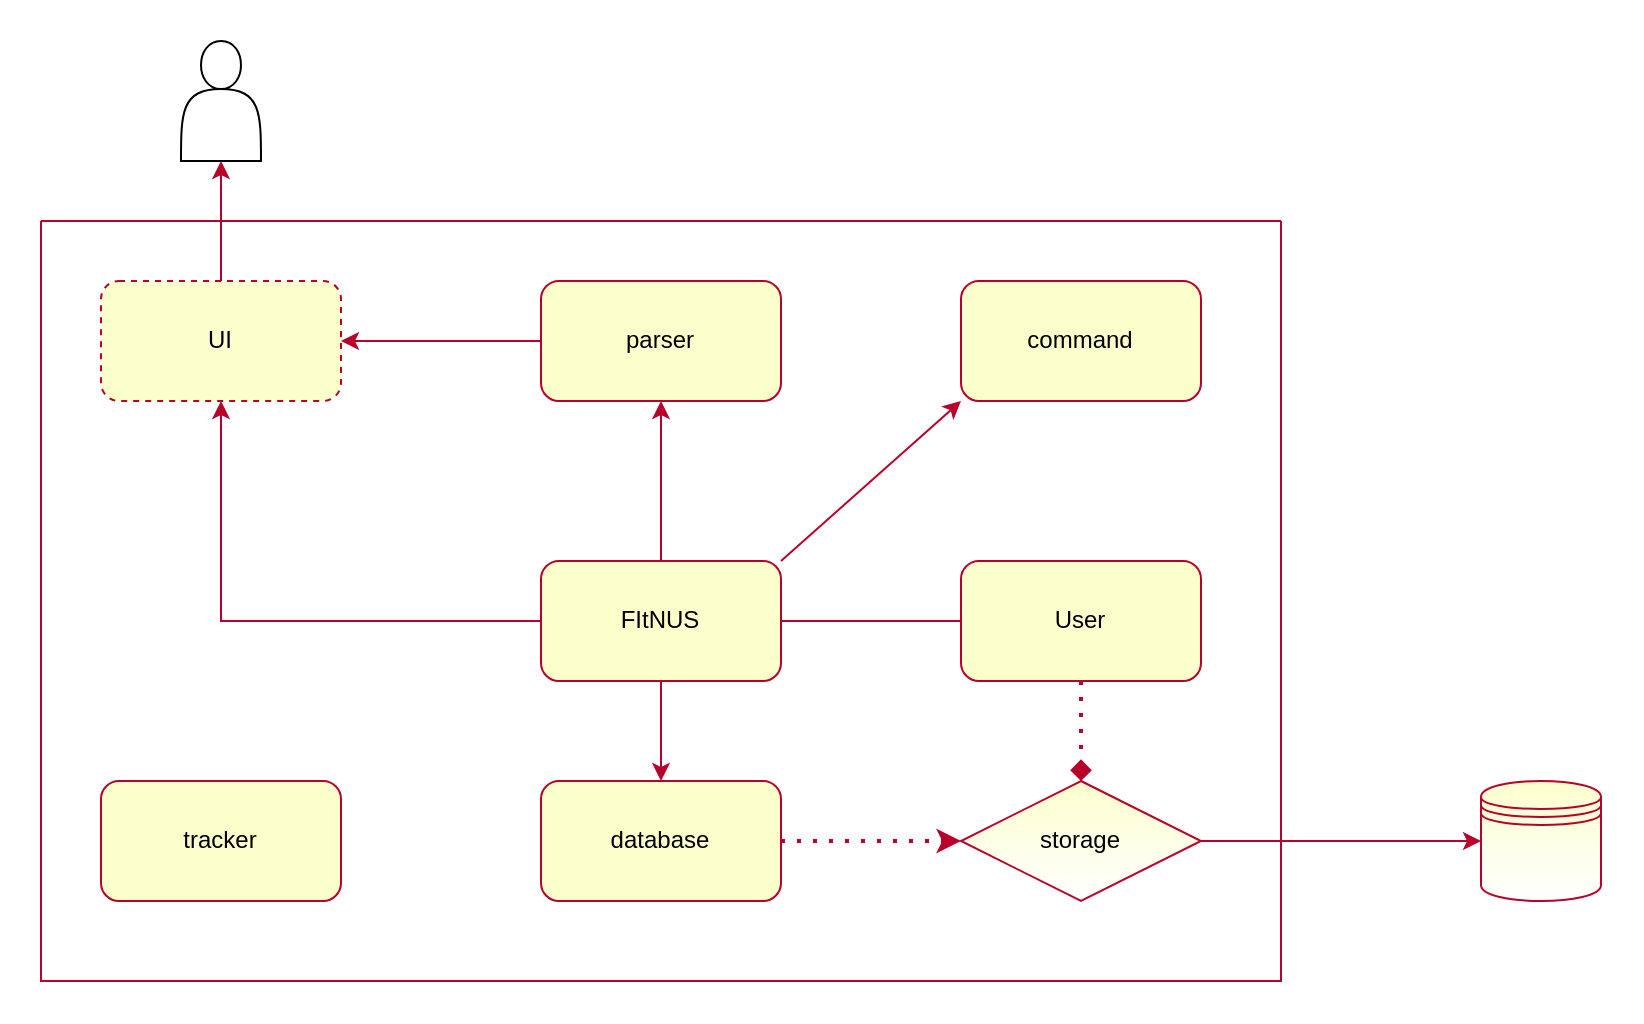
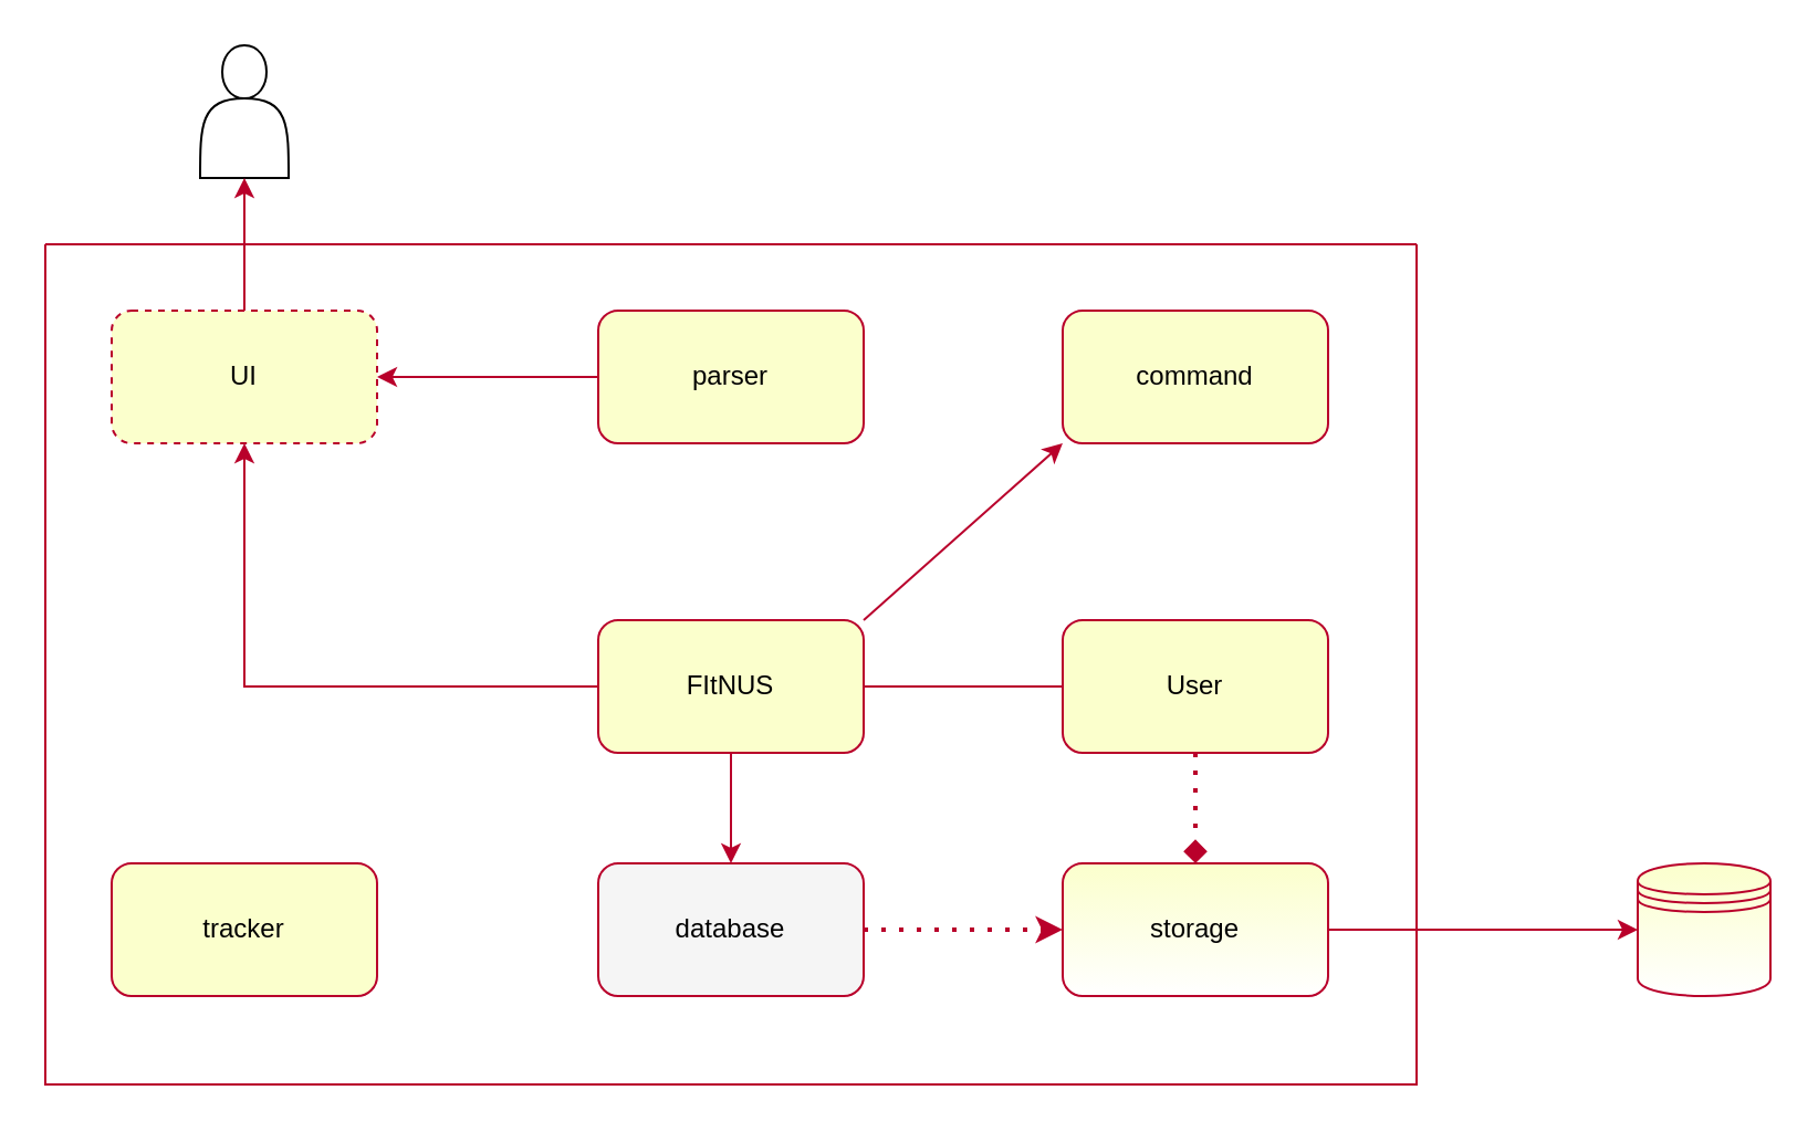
- <mxCell id="8" style="edgeStyle=orthogonalEdgeStyle;rounded=0;orthogonalLoop=1;jettySize=auto;html=1;entryX=0.5;entryY=1;entryDx=0;entryDy=0;strokeColor=#b9002b;" parent="2" source="12" target="6" edge="1"><mxGeometry relative="1" as="geometry"><Array as="points"><mxPoint x="310" y="120" /><mxPoint x="310" y="120" /></Array></mxGeometry></mxCell>
- <mxCell id="4" value="database" style="rounded=1;whiteSpace=wrap;html=1;strokeColor=#b9002b;fillColor=#fbffcc;" parent="2" vertex="1"><mxGeometry x="250" y="280" width="120" height="60" as="geometry" /></mxCell>
+ <mxCell id="4" value="database" style="rounded=1;whiteSpace=wrap;html=1;strokeColor=#b9002b;fillColor=#f5f5f5;" parent="2" vertex="1"><mxGeometry x="250" y="280" width="120" height="60" as="geometry" /></mxCell>
- <mxCell id="14" value="storage" style="rhombus;whiteSpace=wrap;html=1;strokeColor=#b9002b;gradientColor=#ffffff;fillColor=#fbffcc;" parent="2" vertex="1"><mxGeometry x="460" y="280" width="120" height="60" as="geometry" /></mxCell>
+ <mxCell id="14" value="storage" style="rounded=1;whiteSpace=wrap;html=1;strokeColor=#b9002b;gradientColor=#ffffff;fillColor=#fbffcc;" parent="2" vertex="1"><mxGeometry x="460" y="280" width="120" height="60" as="geometry" /></mxCell>
